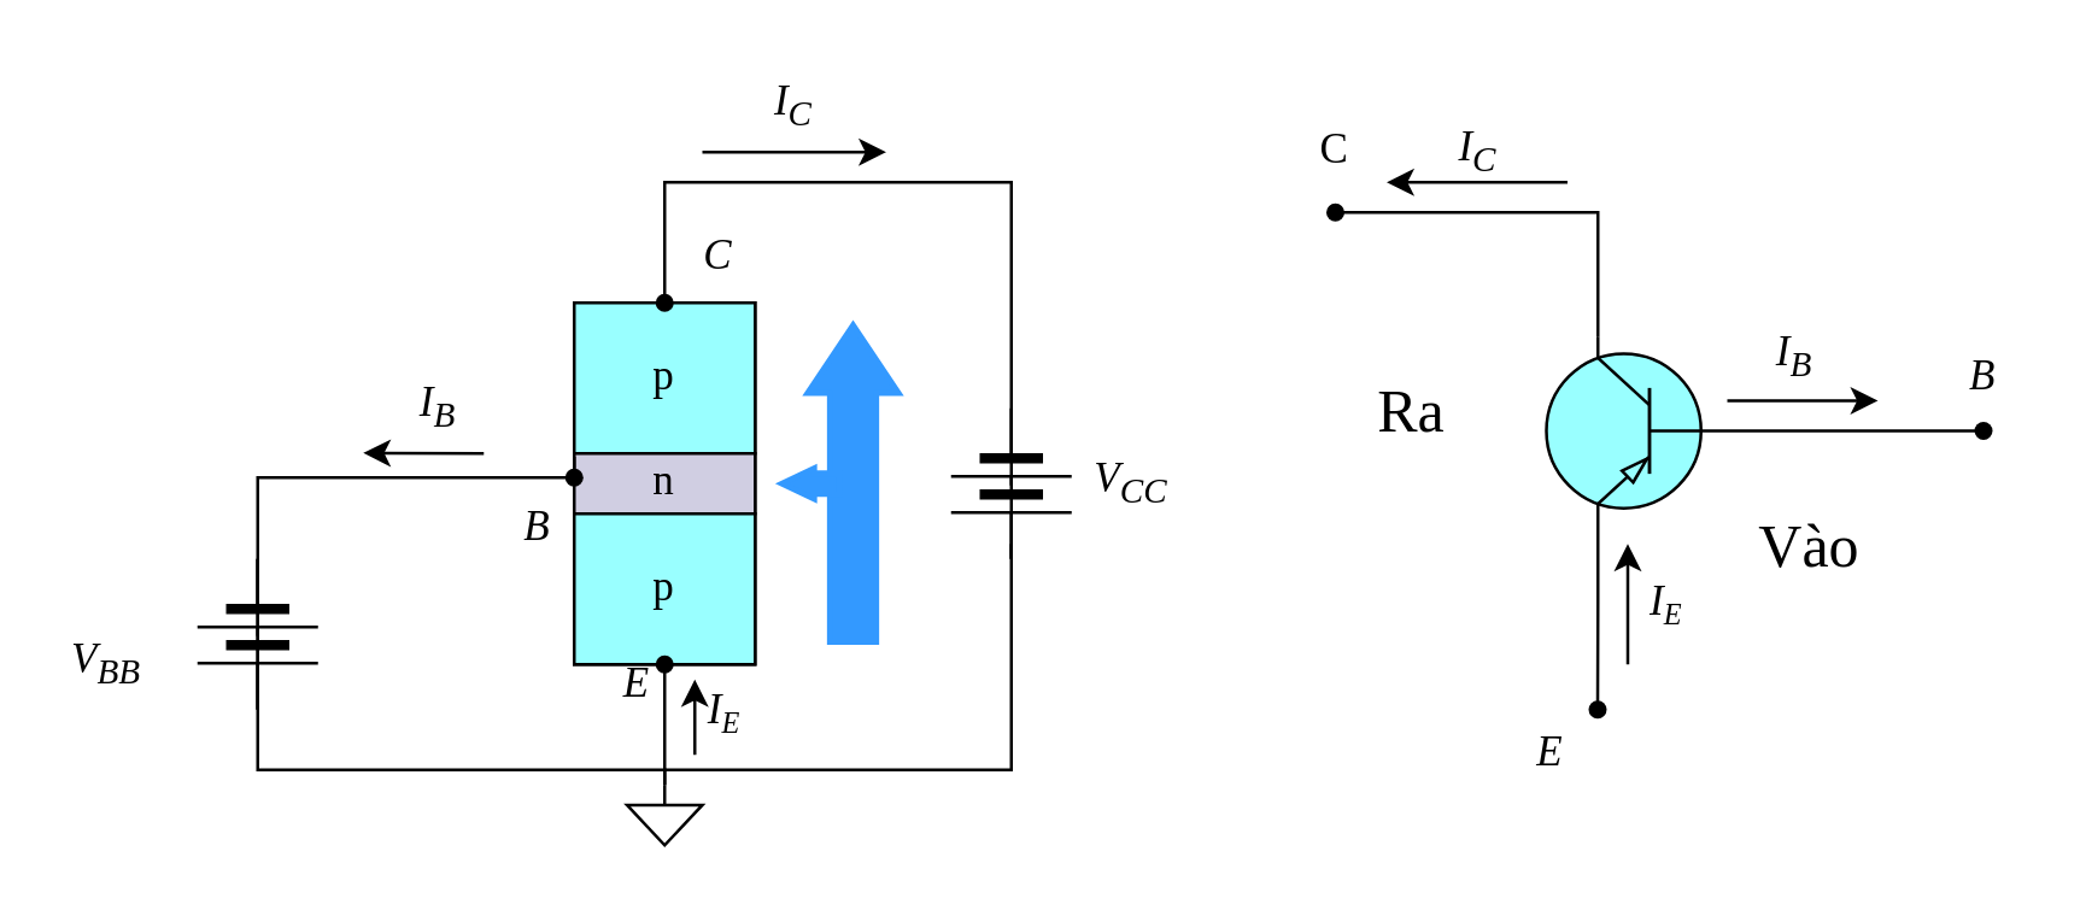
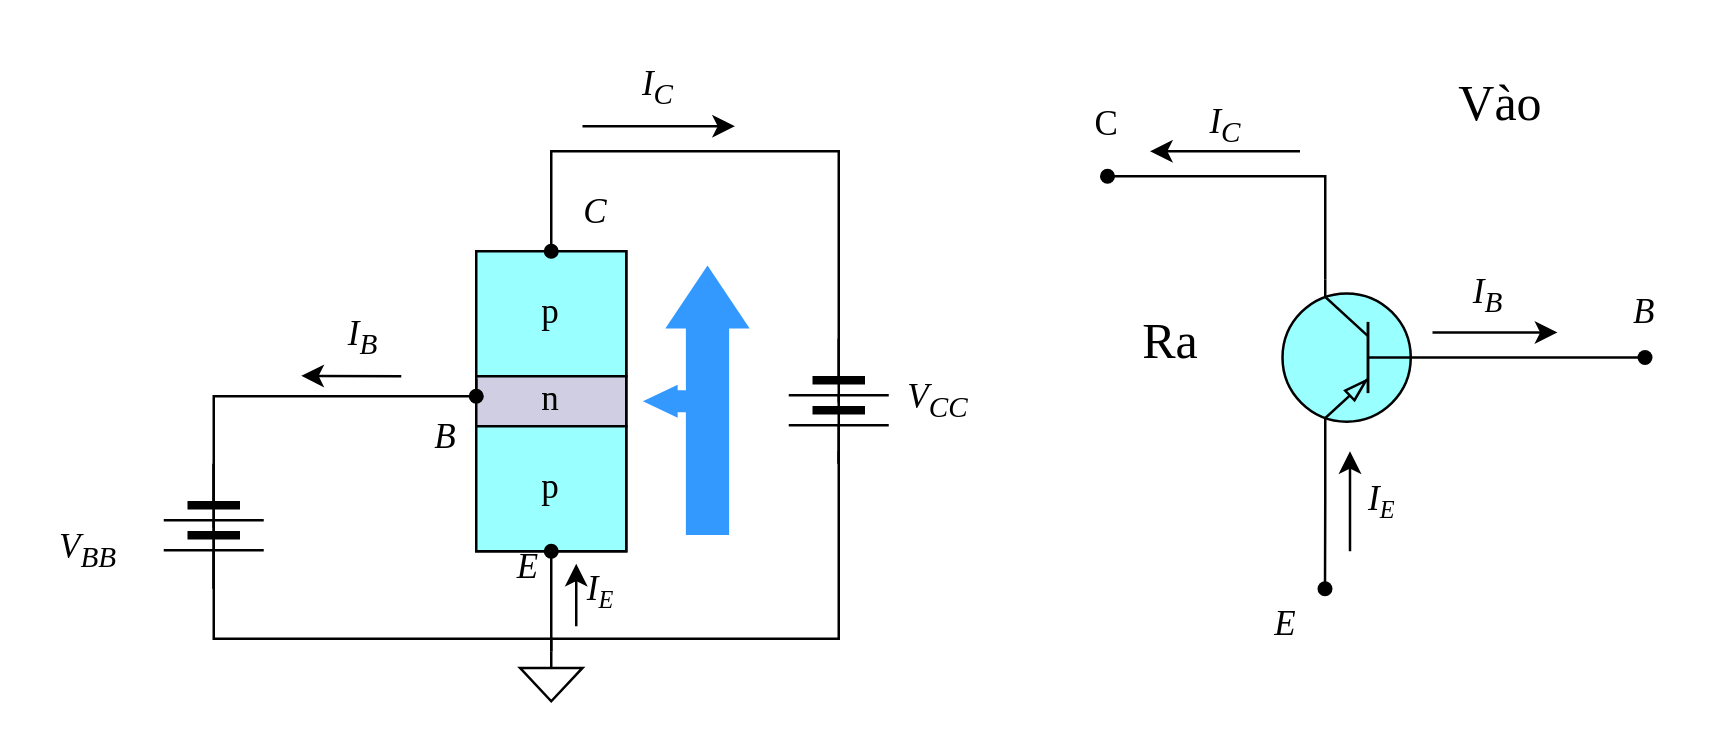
- <mxCell id="17" value="&lt;span style=&quot;font-weight: 400; font-size: 20px;&quot;&gt;Vào&lt;/span&gt;" style="text;html=1;strokeColor=none;fillColor=none;align=center;verticalAlign=middle;whiteSpace=wrap;rounded=0;fontSize=20;fontFamily=Times New Roman;fontColor=default;fontStyle=1" parent="1" vertex="1"><mxGeometry x="569.5" y="165" width="60" height="30" as="geometry" /></mxCell>
+ <mxCell id="17" value="&lt;span style=&quot;font-weight: 400; font-size: 20px;&quot;&gt;Vào&lt;/span&gt;" style="text;html=1;strokeColor=none;fillColor=none;align=center;verticalAlign=middle;whiteSpace=wrap;rounded=0;fontSize=20;fontFamily=Times New Roman;fontColor=default;fontStyle=1" parent="1" vertex="1"><mxGeometry x="569.5" y="25" width="60" height="30" as="geometry" /></mxCell>
